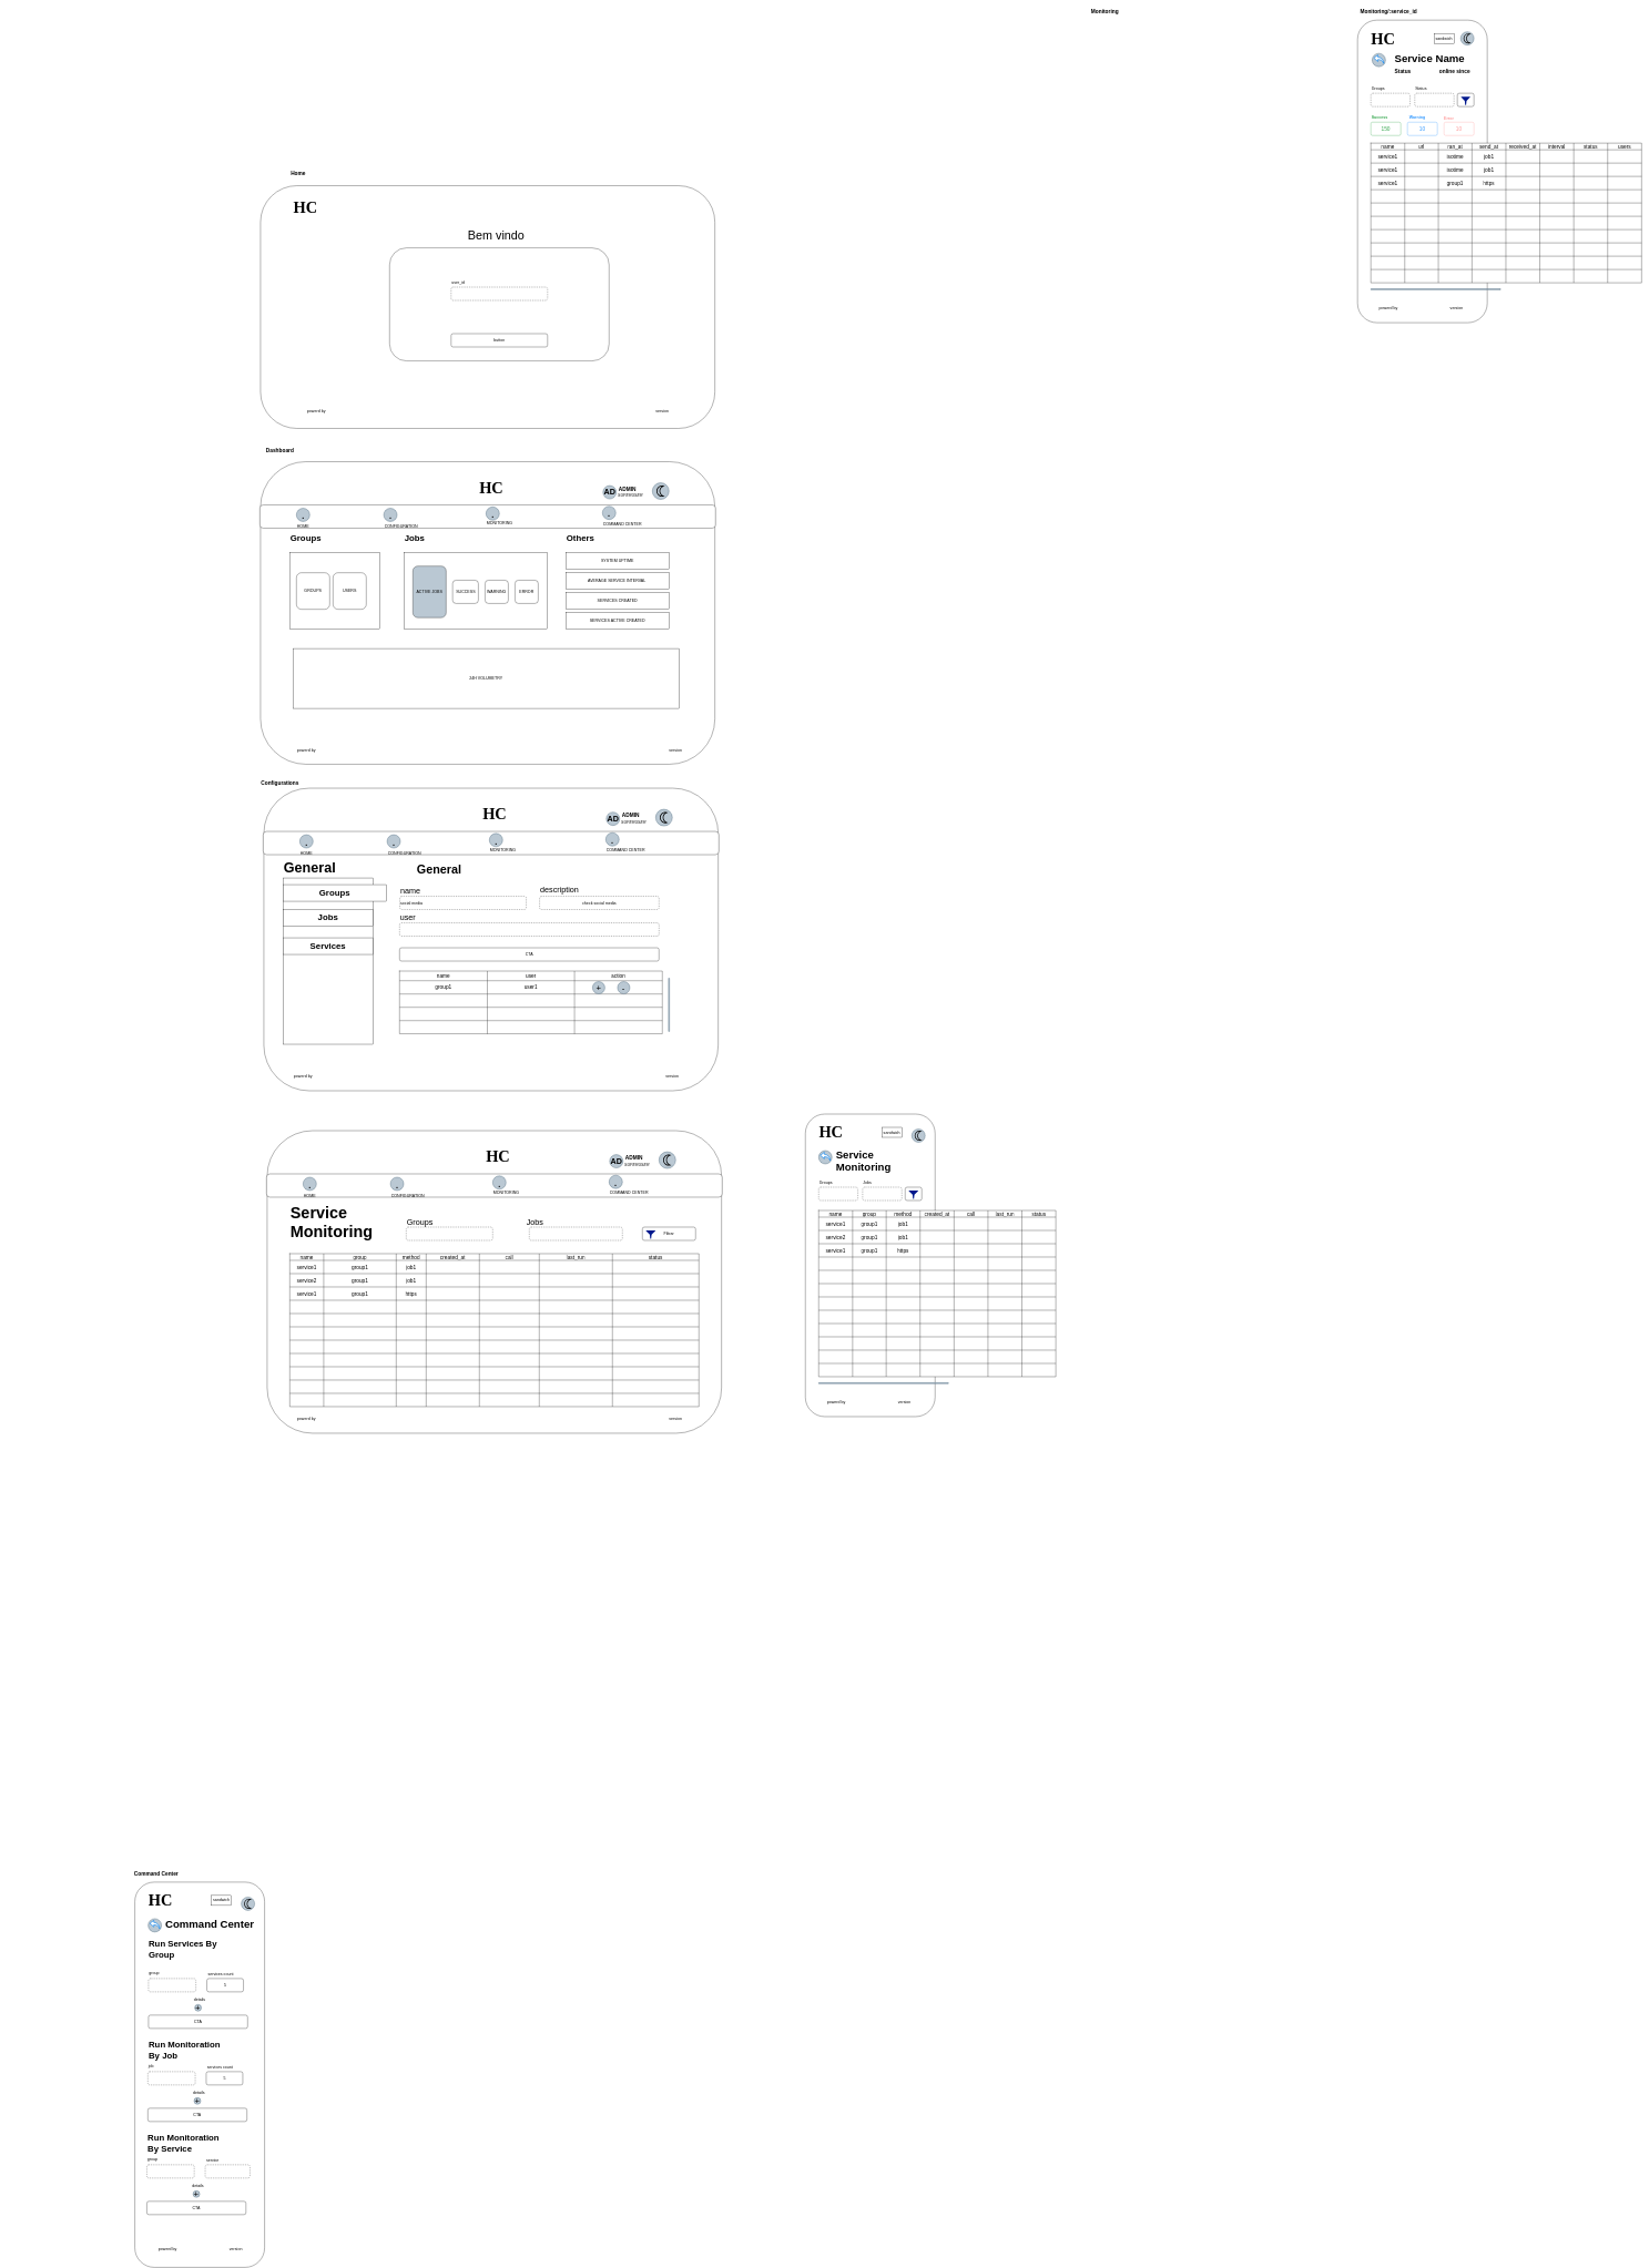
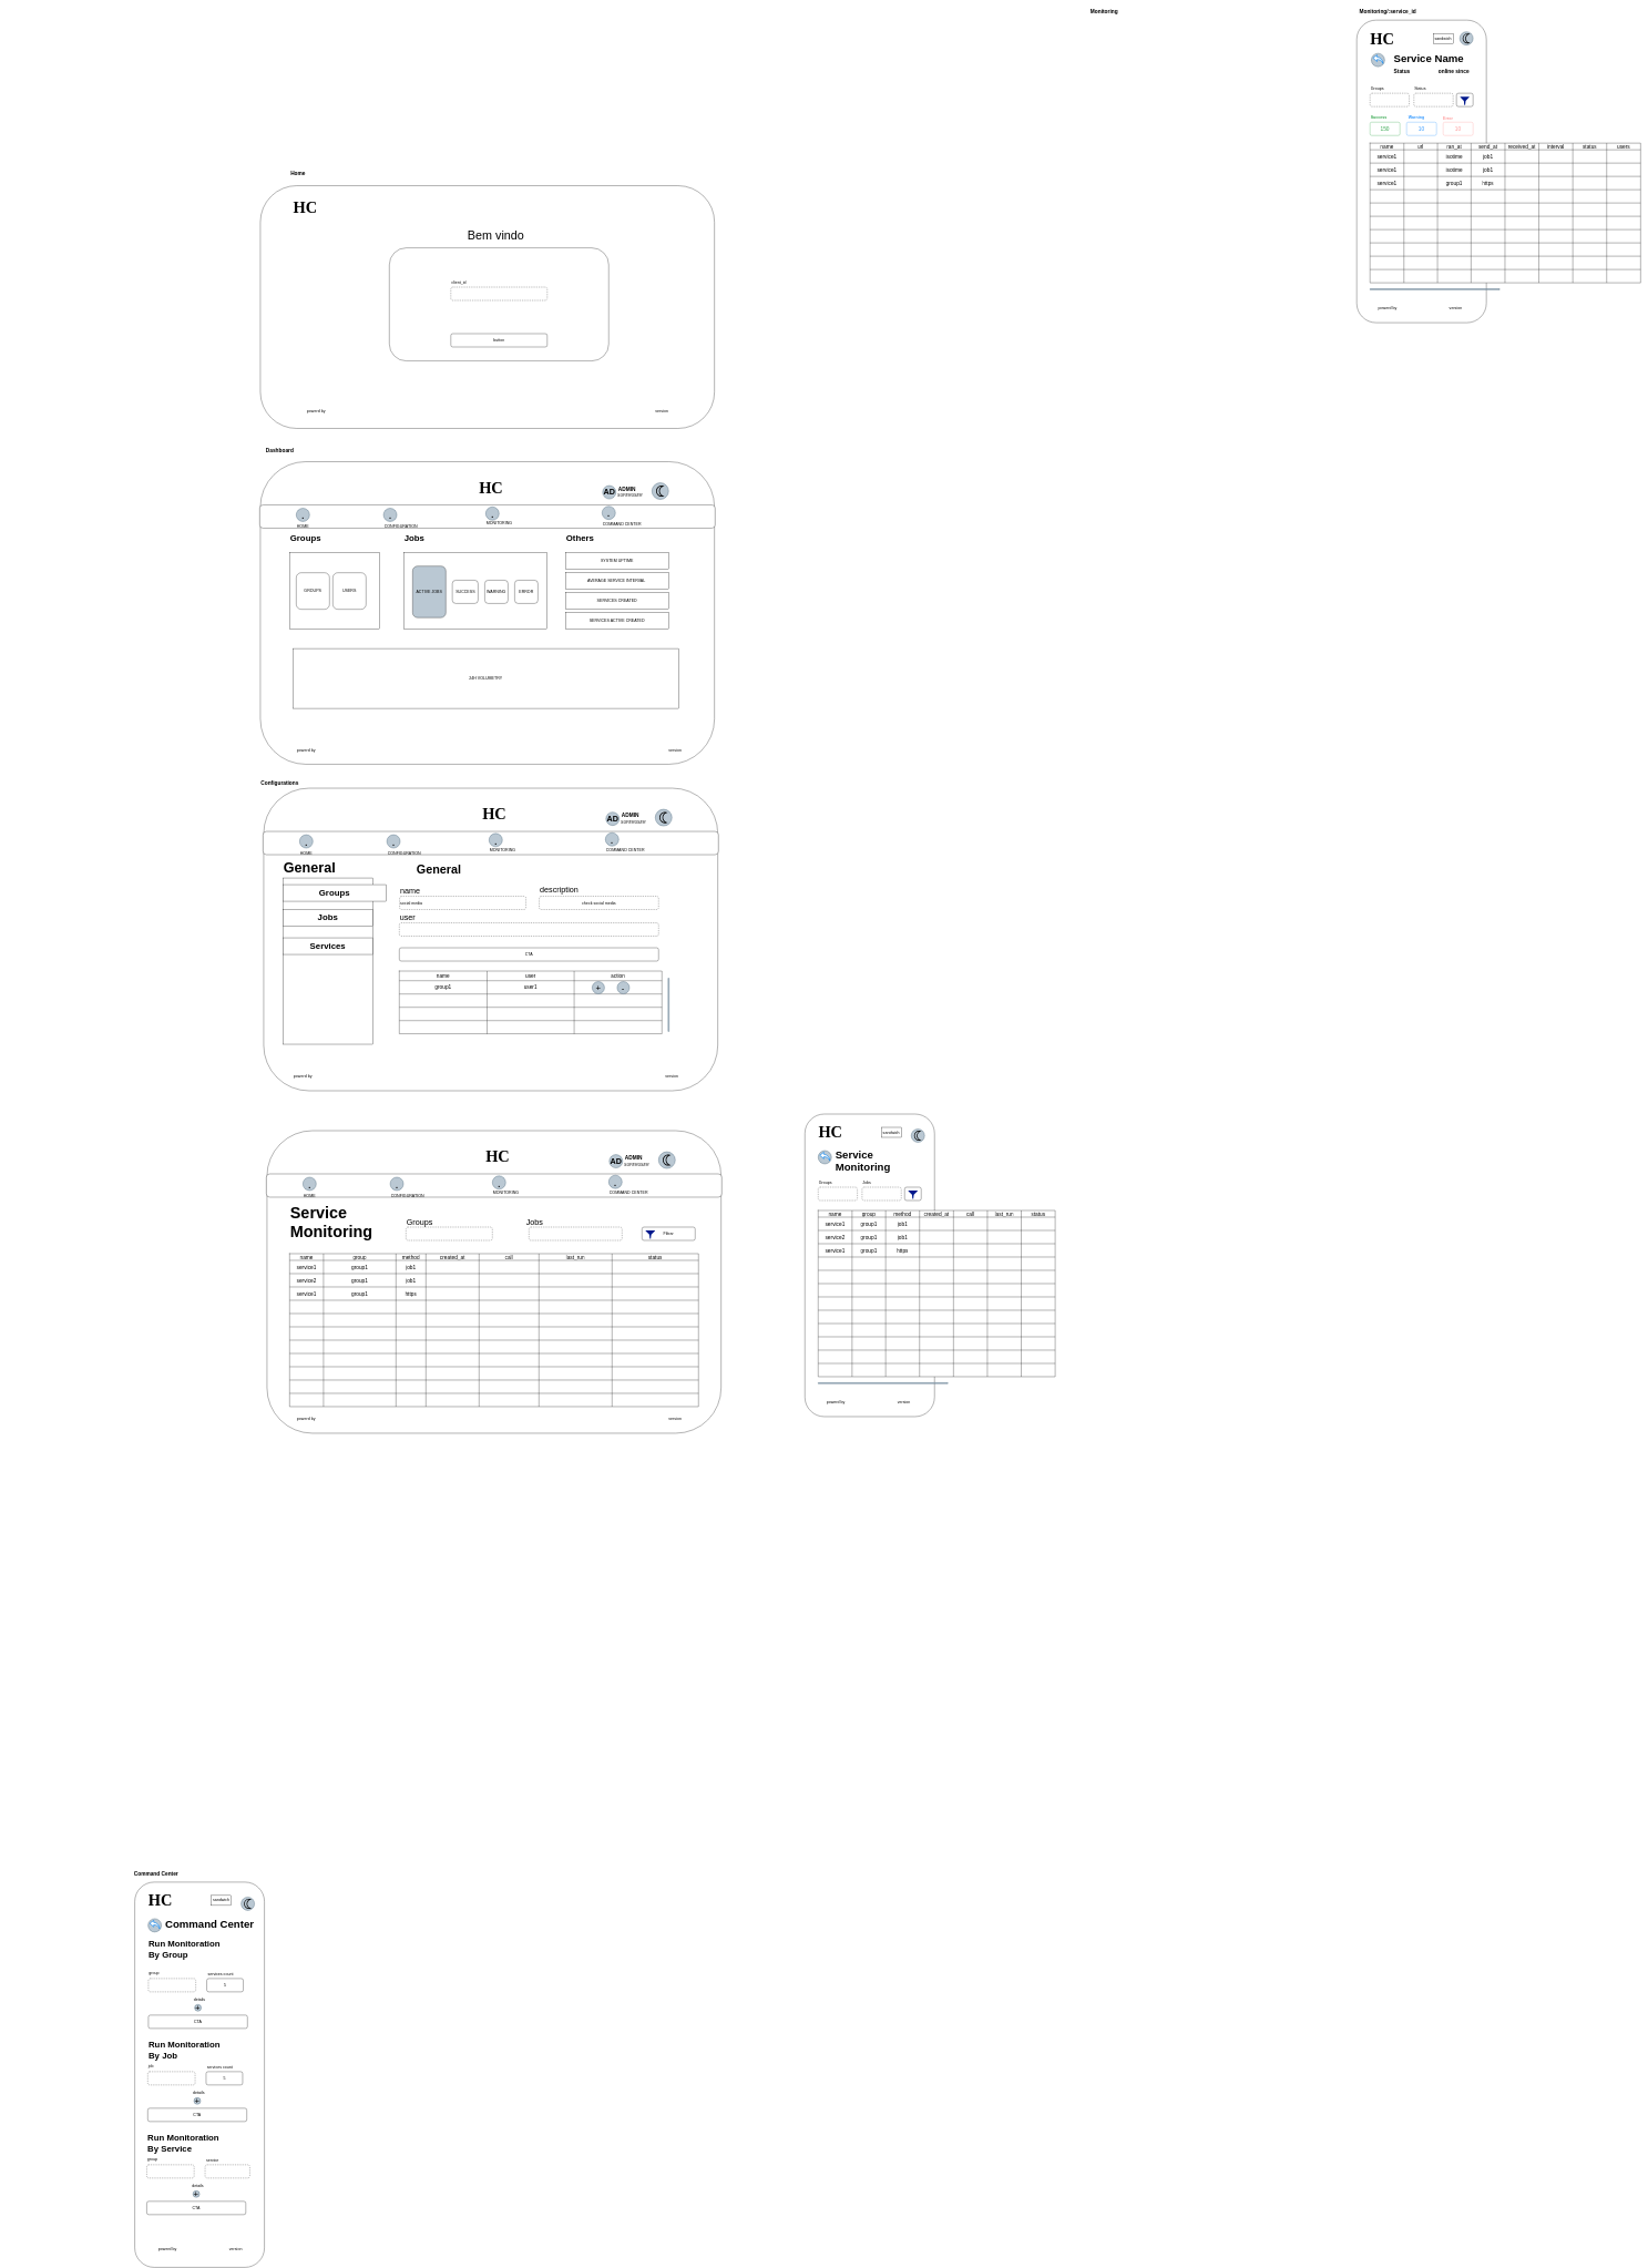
- <mxCell id="41" value="user_id" style="text;html=1;align=left;verticalAlign=middle;whiteSpace=wrap;rounded=0;" parent="1" vertex="1"><mxGeometry x="1355" y="833" width="90" height="30" as="geometry" /></mxCell>
+ <mxCell id="41" value="client_id" style="text;html=1;align=left;verticalAlign=middle;whiteSpace=wrap;rounded=0;" parent="1" vertex="1"><mxGeometry x="1355" y="833" width="90" height="30" as="geometry" /></mxCell>
- <mxCell id="320" value="Run Services By Group" style="text;html=1;align=left;verticalAlign=middle;whiteSpace=wrap;rounded=0;fontStyle=1;fontSize=26;" parent="1" vertex="1"><mxGeometry x="444.25" y="5847" width="219" height="30" as="geometry" /></mxCell>
+ <mxCell id="320" value="Run Monitoration By Group" style="text;html=1;align=left;verticalAlign=middle;whiteSpace=wrap;rounded=0;fontStyle=1;fontSize=26;" parent="1" vertex="1"><mxGeometry x="444.25" y="5847" width="219" height="30" as="geometry" /></mxCell>
